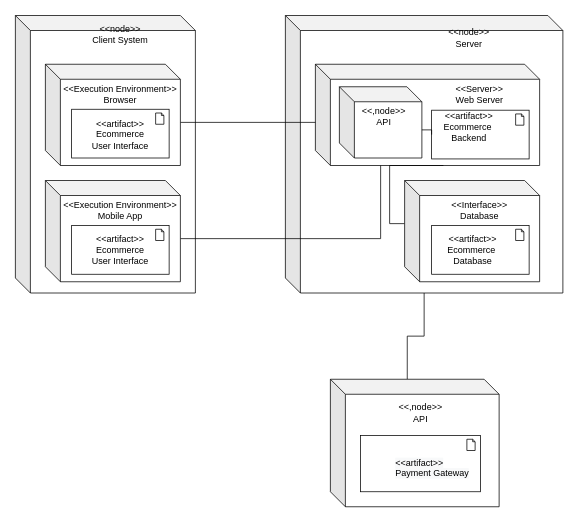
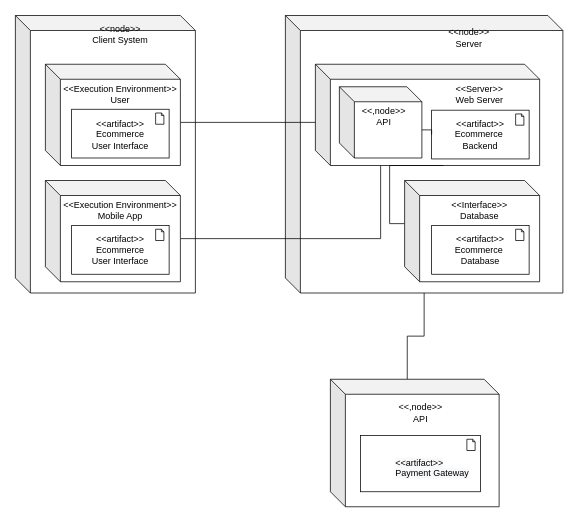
- <mxCell id="9" value="&amp;lt;&amp;lt;Execution Environment&amp;gt;&amp;gt;&lt;br&gt;Browser" style="text;html=1;strokeColor=none;fillColor=none;align=center;verticalAlign=middle;whiteSpace=wrap;rounded=0;" vertex="1" parent="1"><mxGeometry x="70" y="115" width="180" height="20" as="geometry" /></mxCell>
+ <mxCell id="9" value="&amp;lt;&amp;lt;Execution Environment&amp;gt;&amp;gt;&lt;br&gt;User" style="text;html=1;strokeColor=none;fillColor=none;align=center;verticalAlign=middle;whiteSpace=wrap;rounded=0;" vertex="1" parent="1"><mxGeometry x="70" y="115" width="180" height="20" as="geometry" /></mxCell>
- <mxCell id="21" value="&amp;lt;&amp;lt;artifact&amp;gt;&amp;gt;&lt;br&gt;Ecommerce&amp;nbsp;&lt;br&gt;Backend" style="text;html=1;strokeColor=none;fillColor=none;align=center;verticalAlign=middle;whiteSpace=wrap;rounded=0;" vertex="1" parent="1"><mxGeometry x="585" y="157.5" width="80" height="22.5" as="geometry" /></mxCell>
+ <mxCell id="21" value="&amp;lt;&amp;lt;artifact&amp;gt;&amp;gt;&lt;br&gt;Ecommerce&amp;nbsp;&lt;br&gt;Backend" style="text;html=1;strokeColor=none;fillColor=none;align=center;verticalAlign=middle;whiteSpace=wrap;rounded=0;" vertex="1" parent="1"><mxGeometry x="600" y="167.5" width="80" height="22.5" as="geometry" /></mxCell>
- <mxCell id="26" value="&amp;lt;&amp;lt;artifact&amp;gt;&amp;gt;&lt;br&gt;Ecommerce&amp;nbsp;&lt;br&gt;Database" style="text;html=1;strokeColor=none;fillColor=none;align=center;verticalAlign=middle;whiteSpace=wrap;rounded=0;" vertex="1" parent="1"><mxGeometry x="590" y="321.25" width="80" height="22.5" as="geometry" /></mxCell>
+ <mxCell id="26" value="&amp;lt;&amp;lt;artifact&amp;gt;&amp;gt;&lt;br&gt;Ecommerce&amp;nbsp;&lt;br&gt;Database" style="text;html=1;strokeColor=none;fillColor=none;align=center;verticalAlign=middle;whiteSpace=wrap;rounded=0;" vertex="1" parent="1"><mxGeometry x="600" y="321.25" width="80" height="22.5" as="geometry" /></mxCell>
